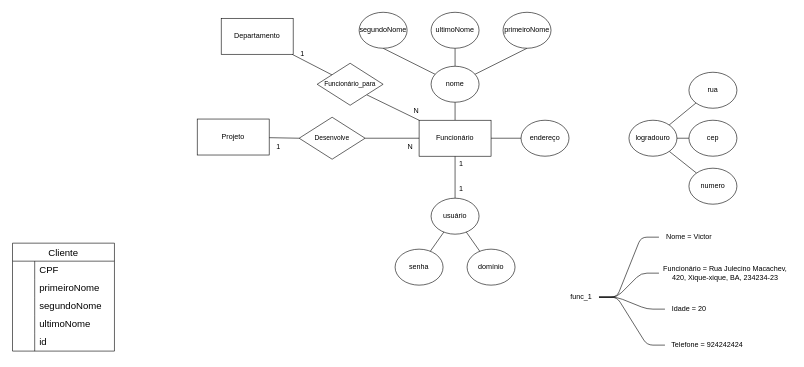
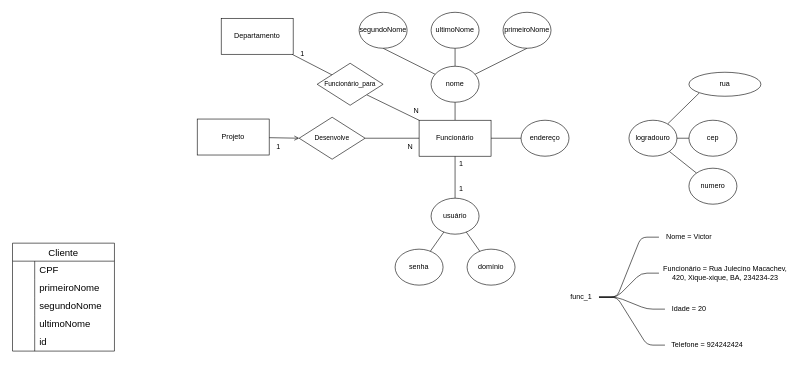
- <mxCell id="18" value="rua" style="ellipse;whiteSpace=wrap;html=1;" parent="1" vertex="1"><mxGeometry x="1148" y="120" width="80" height="60" as="geometry" /></mxCell>
+ <mxCell id="18" value="rua" style="ellipse;whiteSpace=wrap;html=1;" parent="1" vertex="1"><mxGeometry x="1148" y="120" width="120" height="40" as="geometry" /></mxCell>
- <mxCell id="45" style="edgeStyle=none;html=1;entryX=0;entryY=0.5;entryDx=0;entryDy=0;endArrow=none;endFill=0;" parent="1" source="46" target="44" edge="1"><mxGeometry relative="1" as="geometry" /></mxCell>
+ <mxCell id="45" style="edgeStyle=none;html=1;entryX=0;entryY=0.5;entryDx=0;entryDy=0;endArrow=open;endFill=0;" parent="1" source="46" target="44" edge="1"><mxGeometry relative="1" as="geometry" /></mxCell>
